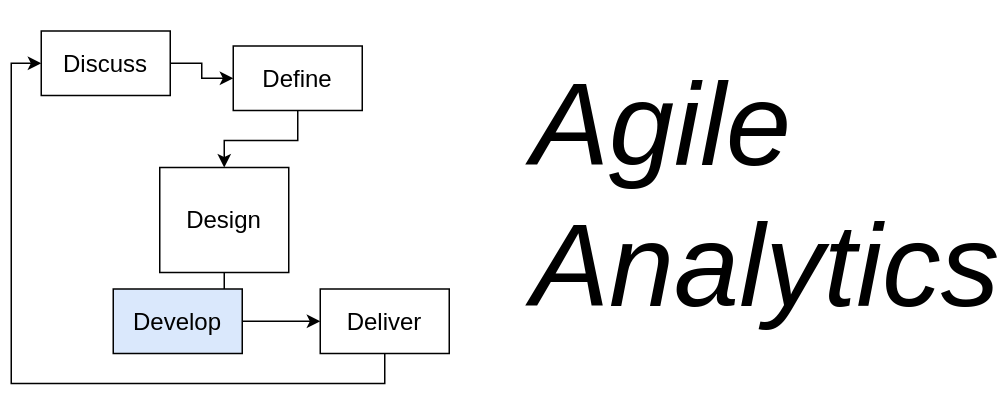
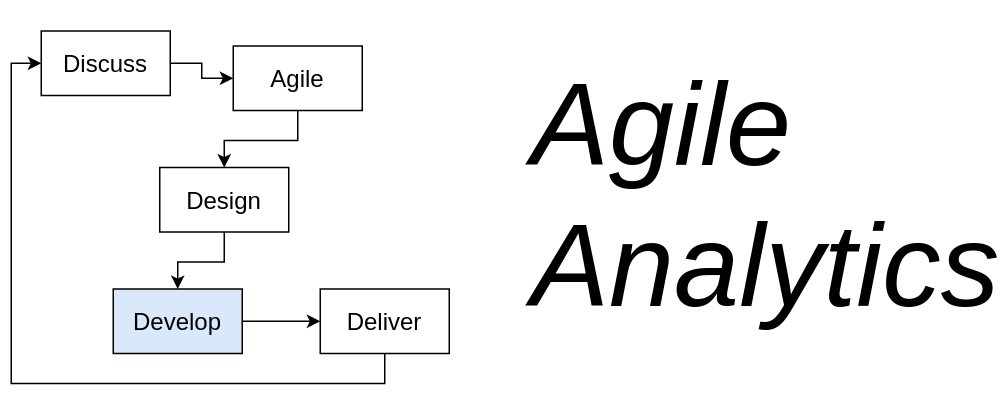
- <mxCell id="5" value="&lt;font style=&quot;font-size: 16px;&quot;&gt;Define&lt;/font&gt;" style="rounded=0;whiteSpace=wrap;html=1;" vertex="1" parent="1"><mxGeometry x="148" y="30" width="86" height="43" as="geometry" /></mxCell>
+ <mxCell id="5" value="&lt;font style=&quot;font-size: 16px;&quot;&gt;Agile&lt;/font&gt;" style="rounded=0;whiteSpace=wrap;html=1;" vertex="1" parent="1"><mxGeometry x="148" y="30" width="86" height="43" as="geometry" /></mxCell>
- <mxCell id="7" value="&lt;font style=&quot;font-size: 16px;&quot;&gt;Design&lt;/font&gt;" style="rounded=0;whiteSpace=wrap;html=1;" vertex="1" parent="1"><mxGeometry x="99" y="111" width="86" height="70" as="geometry" /></mxCell>
+ <mxCell id="7" value="&lt;font style=&quot;font-size: 16px;&quot;&gt;Design&lt;/font&gt;" style="rounded=0;whiteSpace=wrap;html=1;" vertex="1" parent="1"><mxGeometry x="99" y="111" width="86" height="43" as="geometry" /></mxCell>
